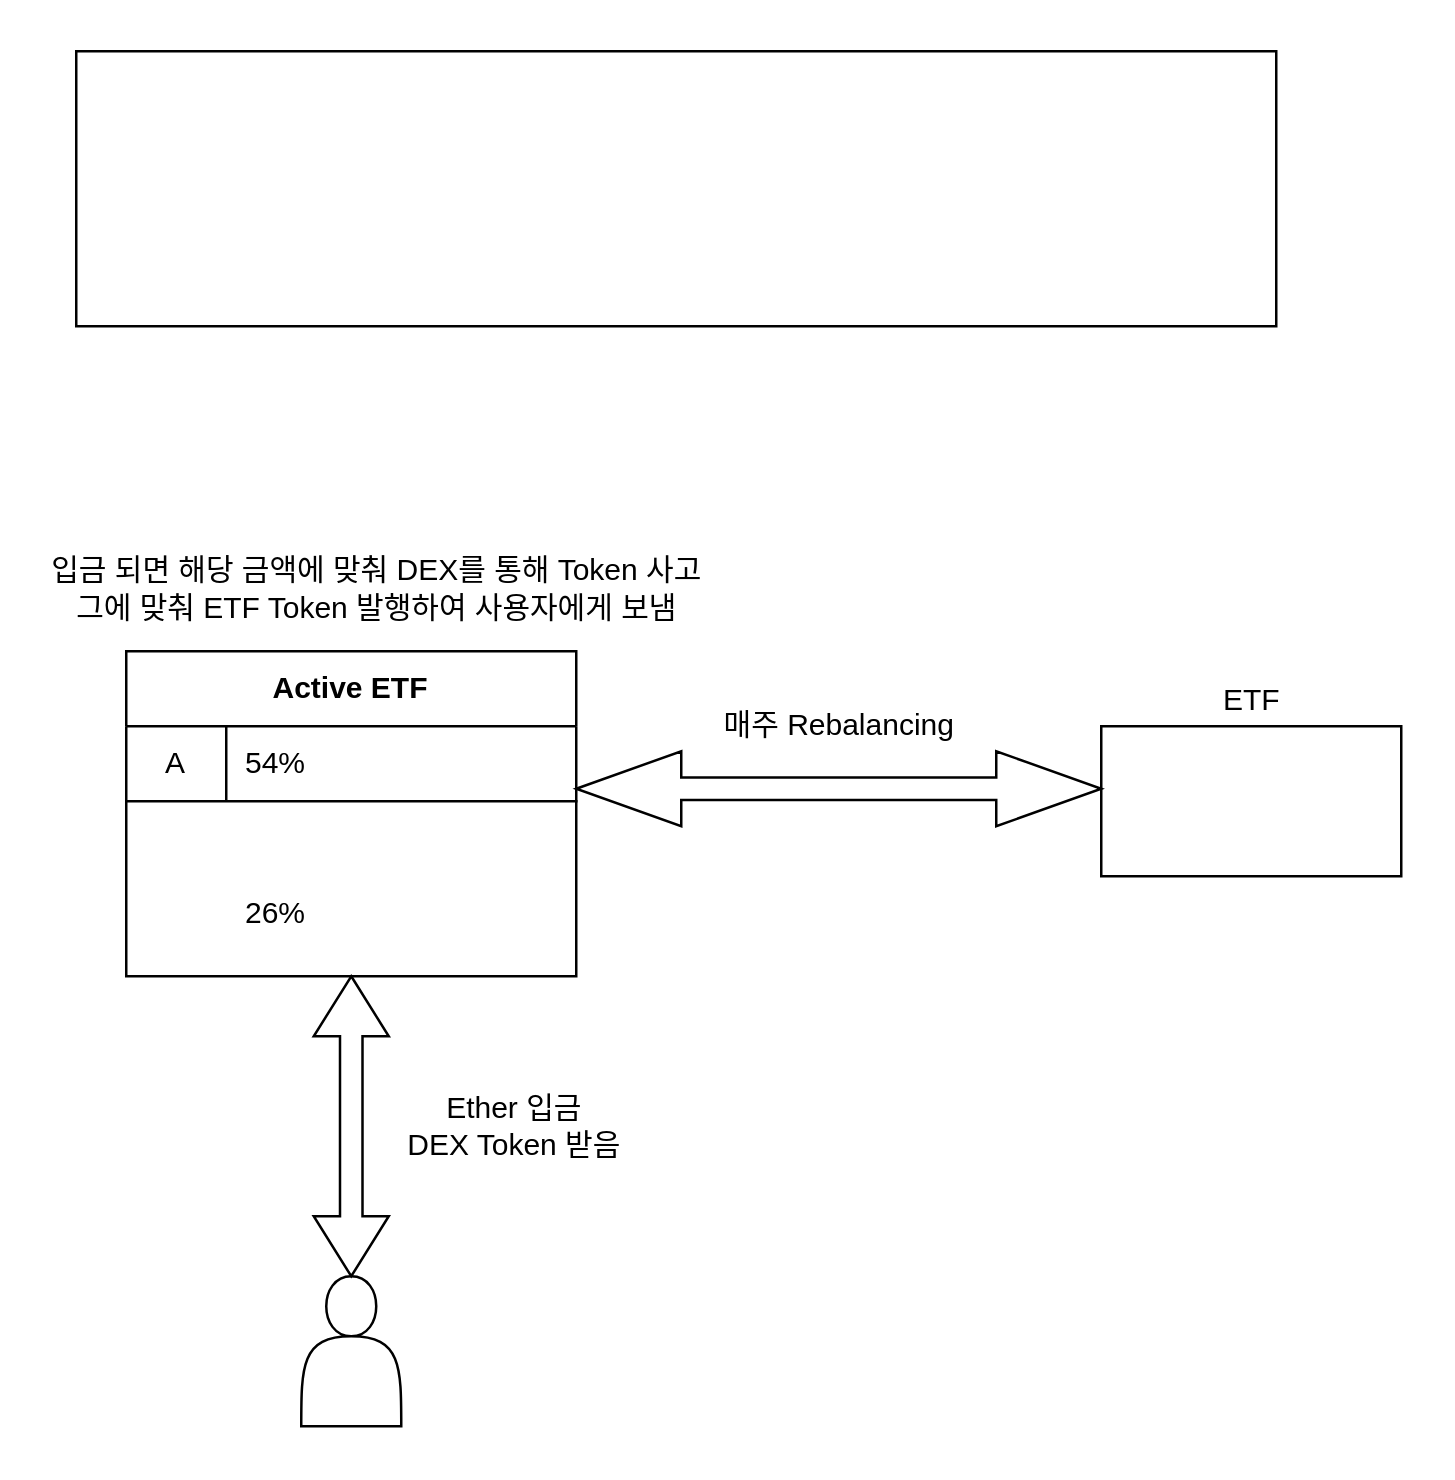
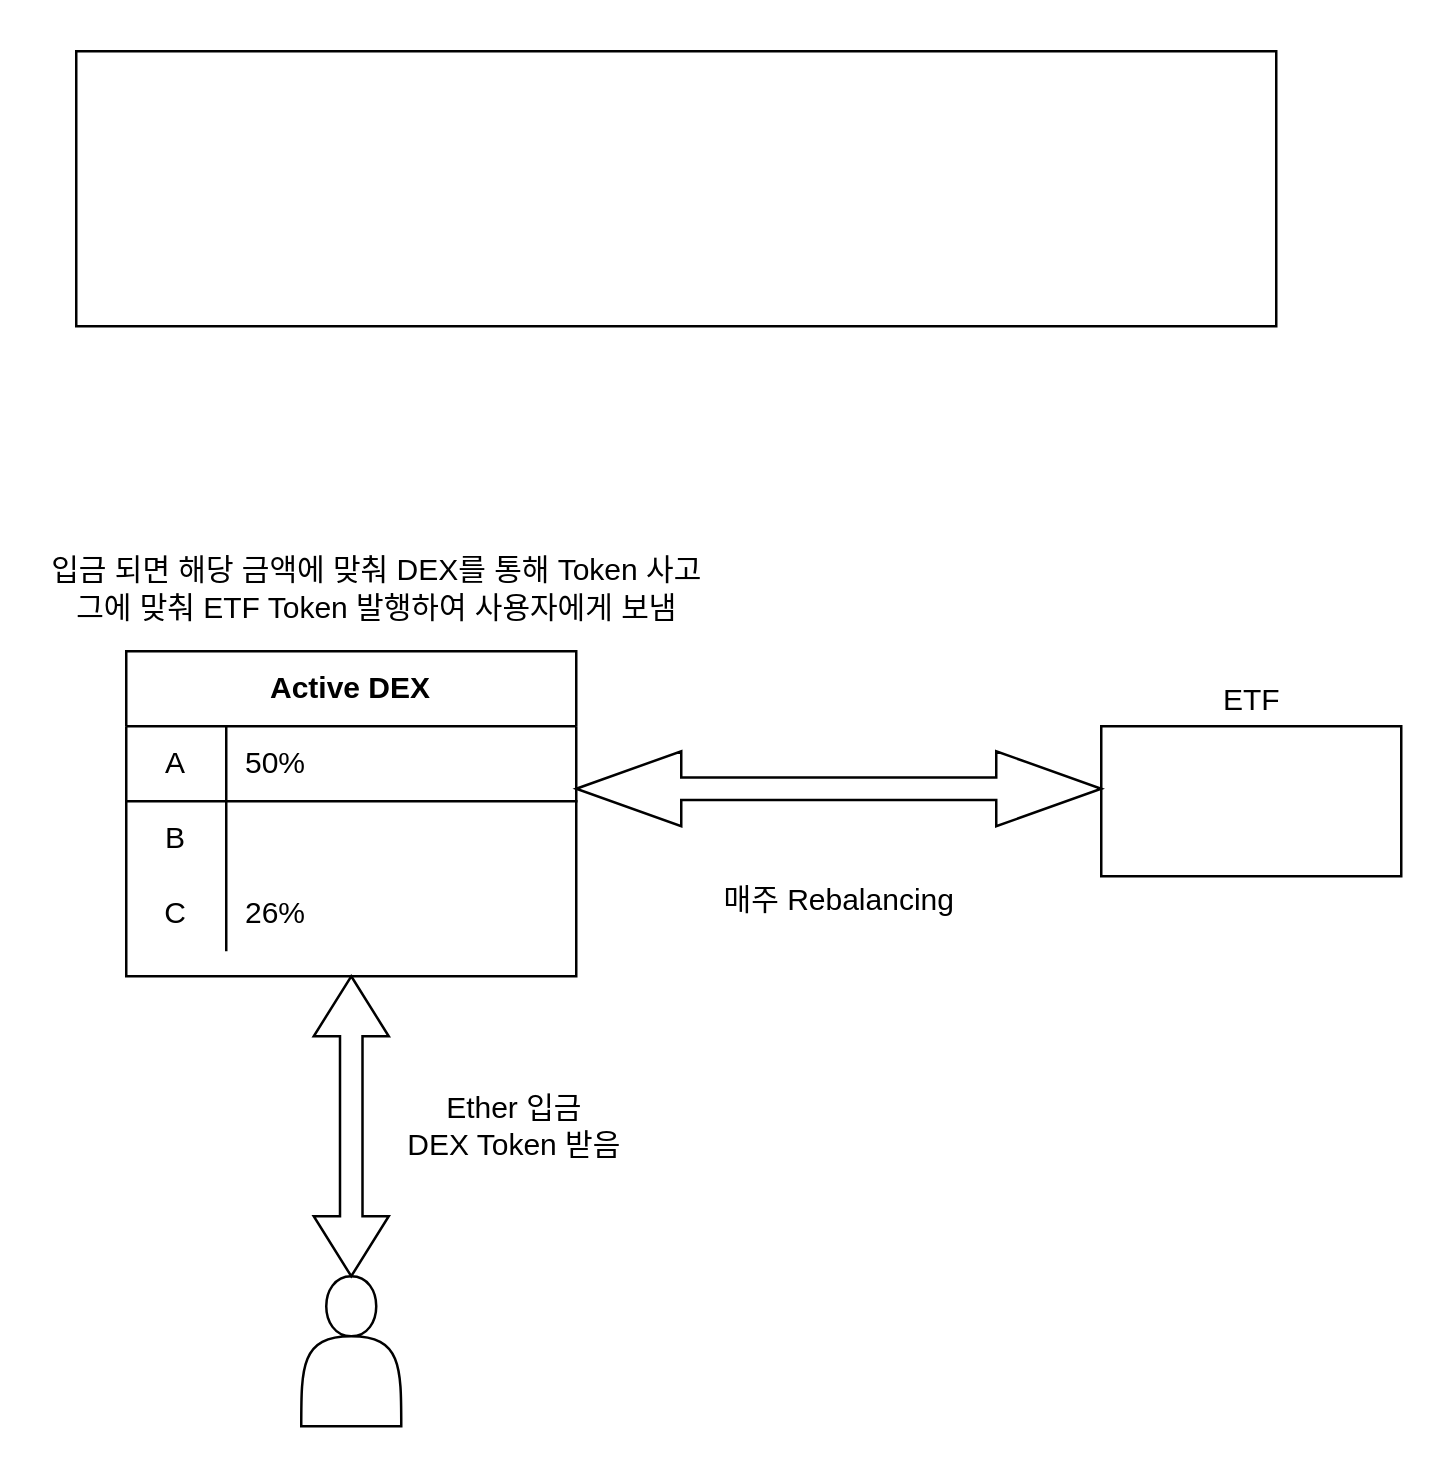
- <mxCell id="4" value="Active ETF" style="shape=table;html=1;whiteSpace=wrap;startSize=30;container=1;collapsible=0;childLayout=tableLayout;fixedRows=1;rowLines=0;fontStyle=1;align=center;" vertex="1" parent="3"><mxGeometry width="180" height="130" as="geometry" /></mxCell>
+ <mxCell id="4" value="Active DEX" style="shape=table;html=1;whiteSpace=wrap;startSize=30;container=1;collapsible=0;childLayout=tableLayout;fixedRows=1;rowLines=0;fontStyle=1;align=center;" vertex="1" parent="3"><mxGeometry width="180" height="130" as="geometry" /></mxCell>
- <mxCell id="20" value="매주 Rebalancing" style="text;html=1;align=center;verticalAlign=middle;resizable=0;points=[];autosize=1;strokeColor=none;" vertex="1" parent="3"><mxGeometry x="230" y="20" width="110" height="20" as="geometry" /></mxCell>
+ <mxCell id="20" value="매주 Rebalancing" style="text;html=1;align=center;verticalAlign=middle;resizable=0;points=[];autosize=1;strokeColor=none;" vertex="1" parent="3"><mxGeometry x="230" y="90" width="110" height="20" as="geometry" /></mxCell>
- <mxCell id="7" value="54%" style="shape=partialRectangle;html=1;whiteSpace=wrap;connectable=0;fillColor=none;top=0;left=0;bottom=0;right=0;align=left;spacingLeft=6;overflow=hidden;" vertex="1" parent="5"><mxGeometry x="40" width="140" height="30" as="geometry" /></mxCell>
+ <mxCell id="7" value="50%" style="shape=partialRectangle;html=1;whiteSpace=wrap;connectable=0;fillColor=none;top=0;left=0;bottom=0;right=0;align=left;spacingLeft=6;overflow=hidden;" vertex="1" parent="5"><mxGeometry x="40" width="140" height="30" as="geometry" /></mxCell>
+ <mxCell id="9" value="B" style="shape=partialRectangle;html=1;whiteSpace=wrap;connectable=0;fillColor=none;top=0;left=0;bottom=0;right=0;overflow=hidden;" vertex="1" parent="8"><mxGeometry width="40" height="30" as="geometry" /></mxCell>
+ <mxCell id="11" value="C" style="shape=partialRectangle;html=1;whiteSpace=wrap;connectable=0;fillColor=none;top=0;left=0;bottom=0;right=0;overflow=hidden;" vertex="1" parent="10"><mxGeometry width="40" height="30" as="geometry" /></mxCell>
